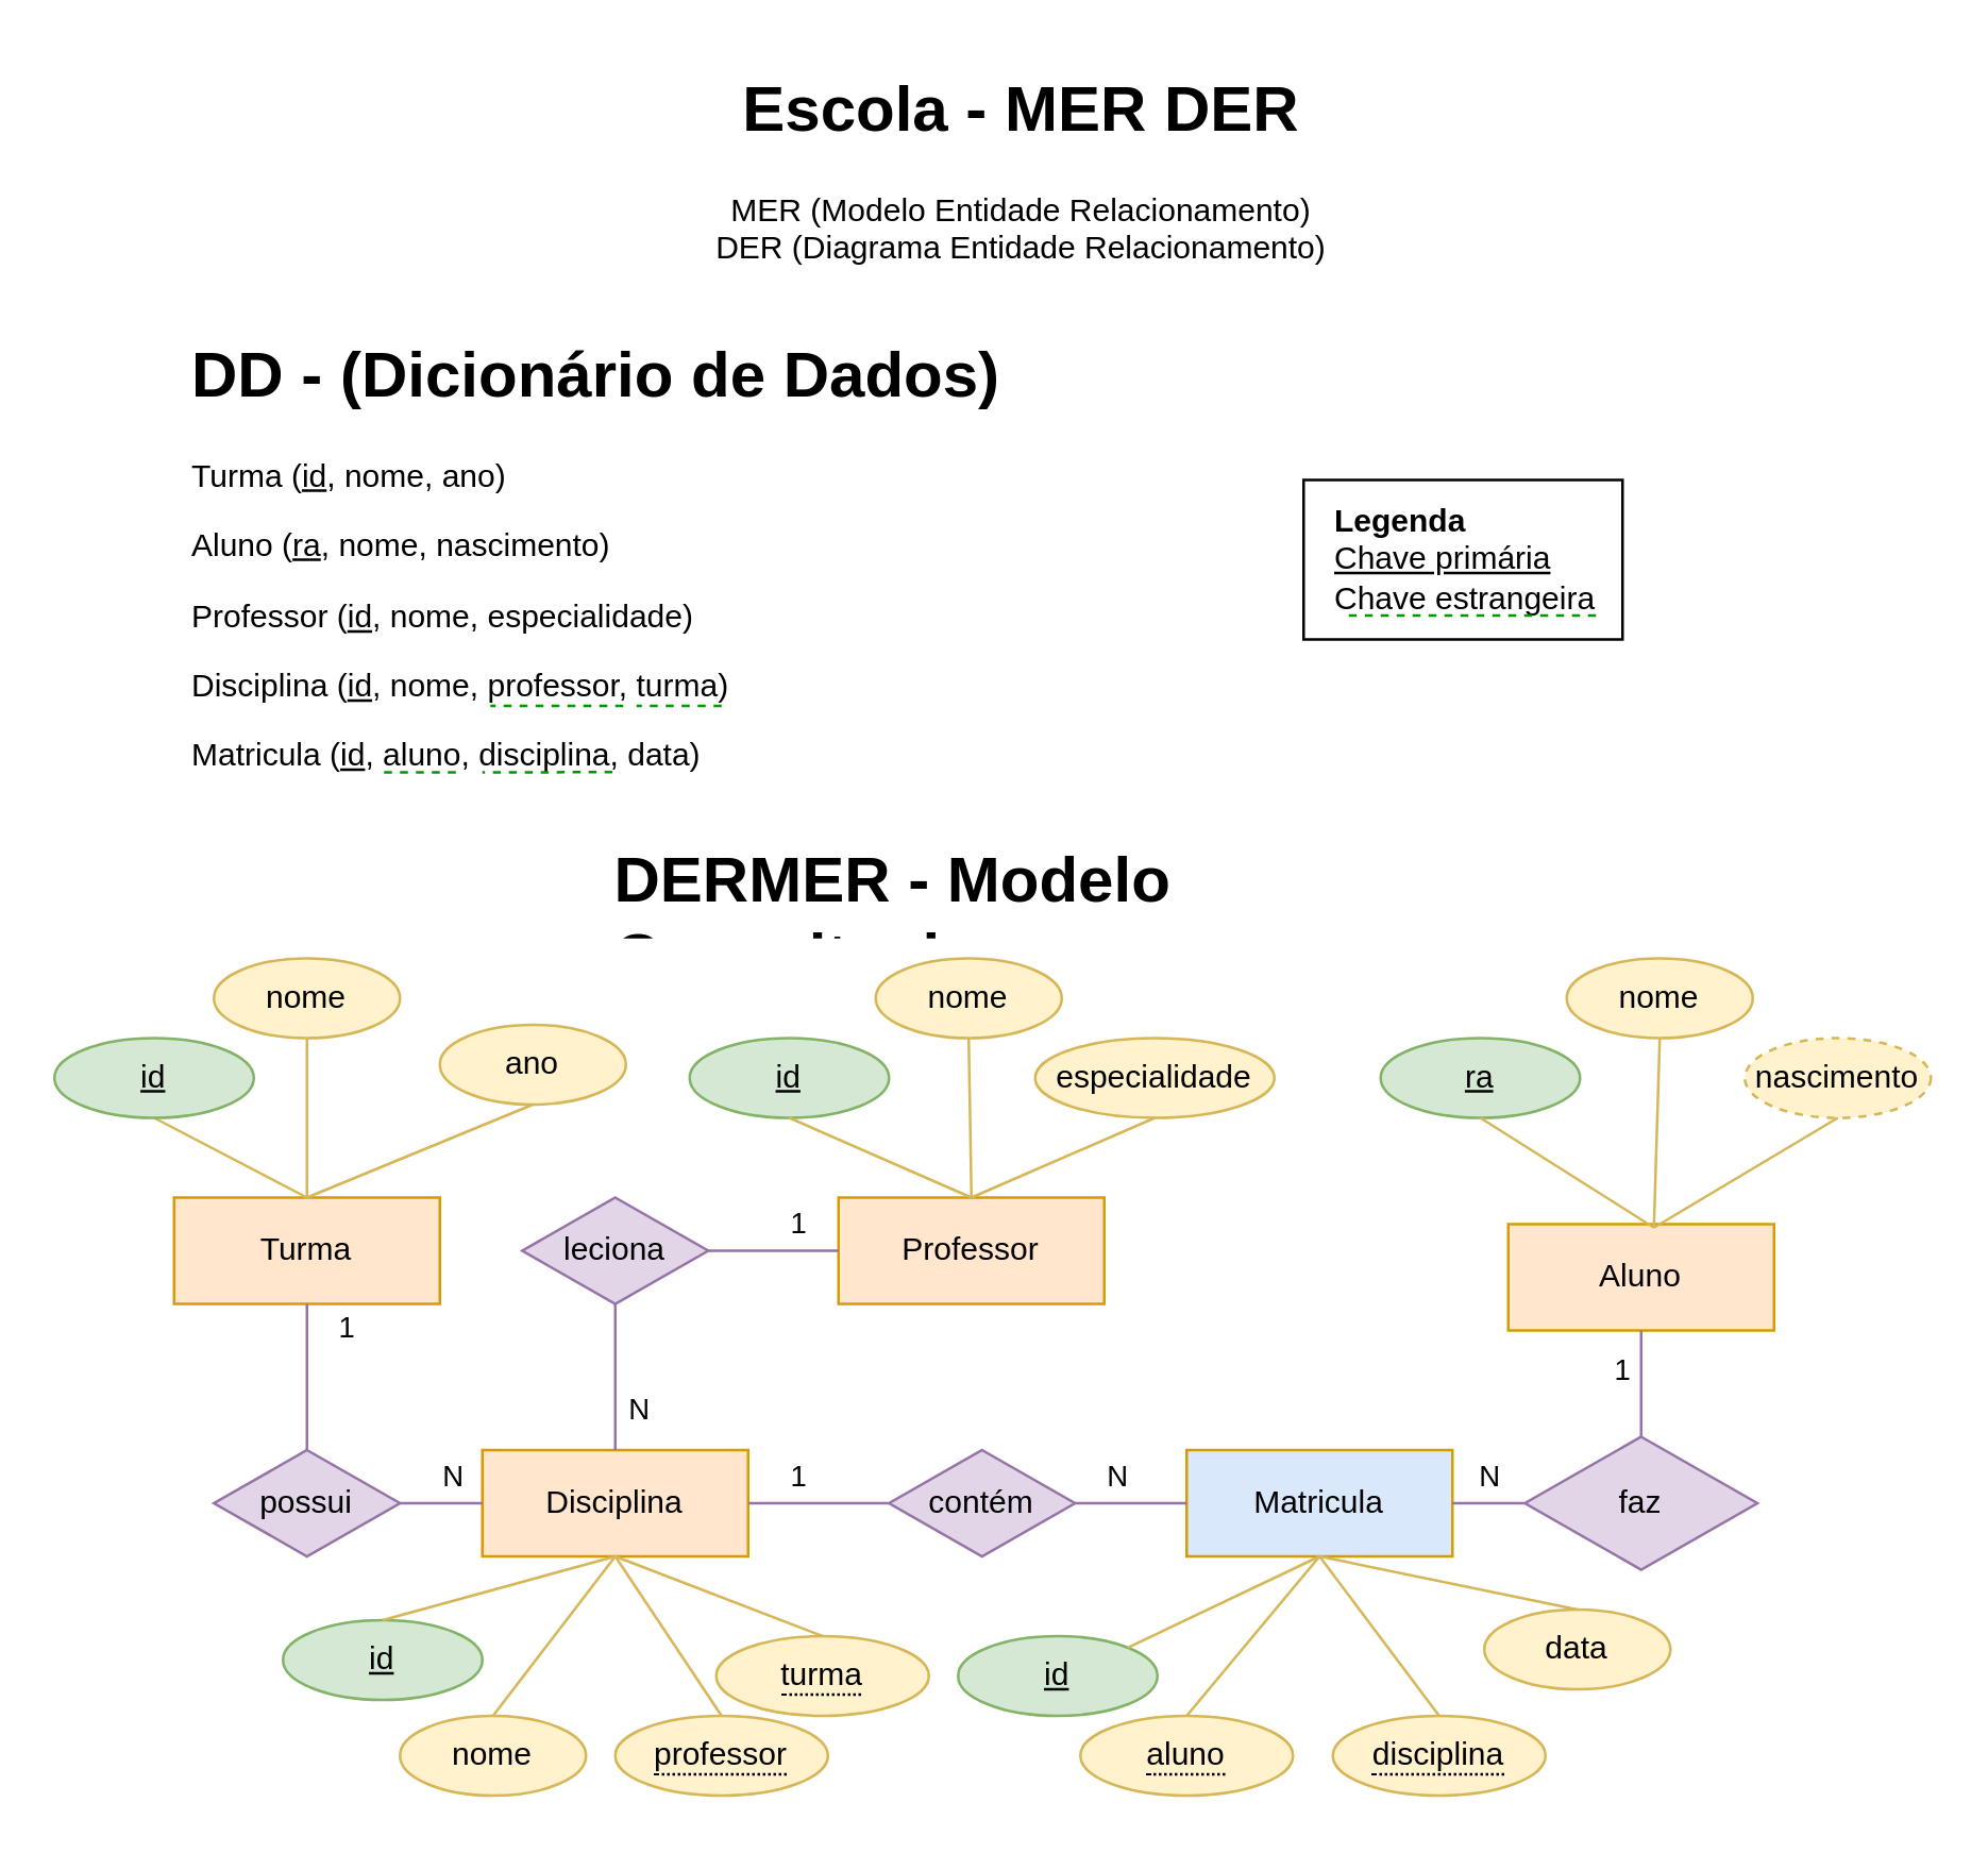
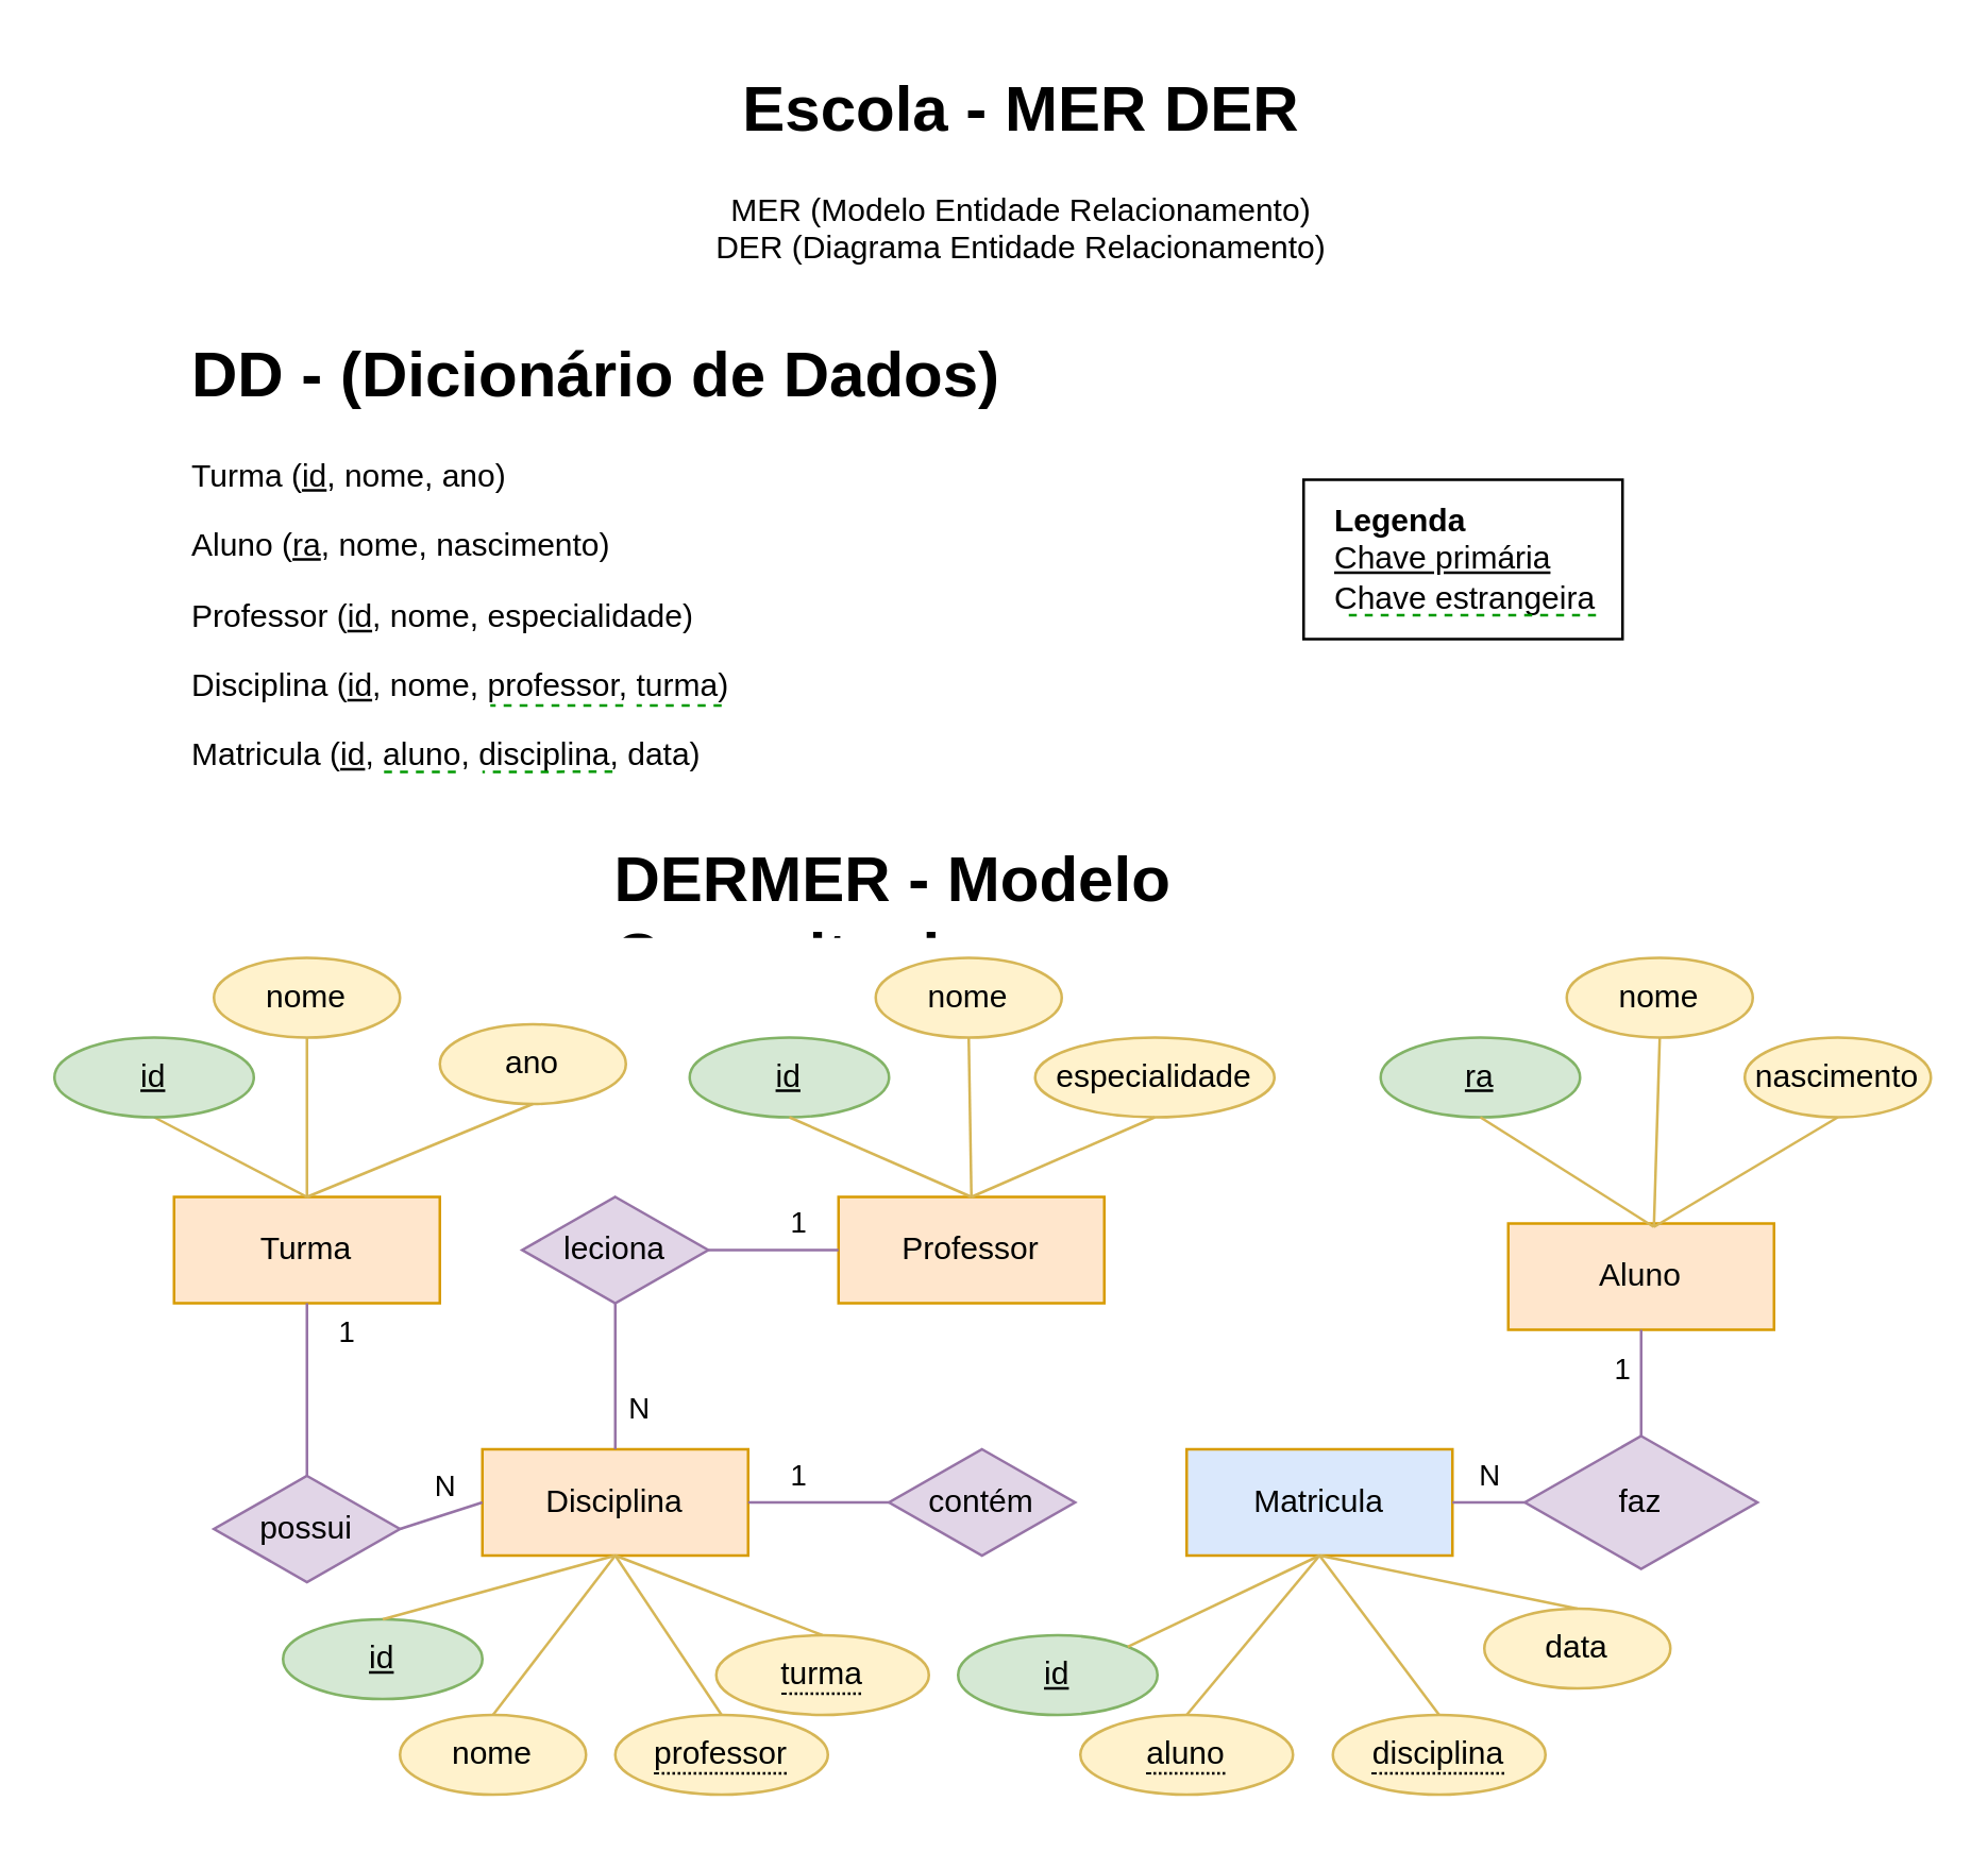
- <mxCell id="27" value="nascimento" style="ellipse;whiteSpace=wrap;html=1;align=center;fillColor=#fff2cc;strokeColor=#d6b656;dashed=1;" parent="1" vertex="1"><mxGeometry x="656" y="390" width="70" height="30" as="geometry" /></mxCell>
+ <mxCell id="27" value="nascimento" style="ellipse;whiteSpace=wrap;html=1;align=center;fillColor=#fff2cc;strokeColor=#d6b656;" parent="1" vertex="1"><mxGeometry x="656" y="390" width="70" height="30" as="geometry" /></mxCell>
- <mxCell id="51" value="possui" style="shape=rhombus;perimeter=rhombusPerimeter;whiteSpace=wrap;html=1;align=center;fillColor=#e1d5e7;strokeColor=#9673a6;" parent="1" vertex="1"><mxGeometry x="80" y="545" width="70" height="40" as="geometry" /></mxCell>
+ <mxCell id="51" value="possui" style="shape=rhombus;perimeter=rhombusPerimeter;whiteSpace=wrap;html=1;align=center;fillColor=#e1d5e7;strokeColor=#9673a6;" parent="1" vertex="1"><mxGeometry x="80" y="555" width="70" height="40" as="geometry" /></mxCell>
- <mxCell id="55" value="N" style="rounded=0;orthogonalLoop=1;jettySize=auto;html=1;exitX=1;exitY=0.5;exitDx=0;exitDy=0;entryX=0;entryY=0.5;entryDx=0;entryDy=0;endArrow=none;startFill=0;fillColor=#e1d5e7;strokeColor=#9673a6;" parent="1" source="53" target="28" edge="1"><mxGeometry x="-0.238" y="10" relative="1" as="geometry"><mxPoint x="344" y="575" as="sourcePoint" /><mxPoint x="291" y="575" as="targetPoint" /><mxPoint as="offset" /></mxGeometry></mxCell>
